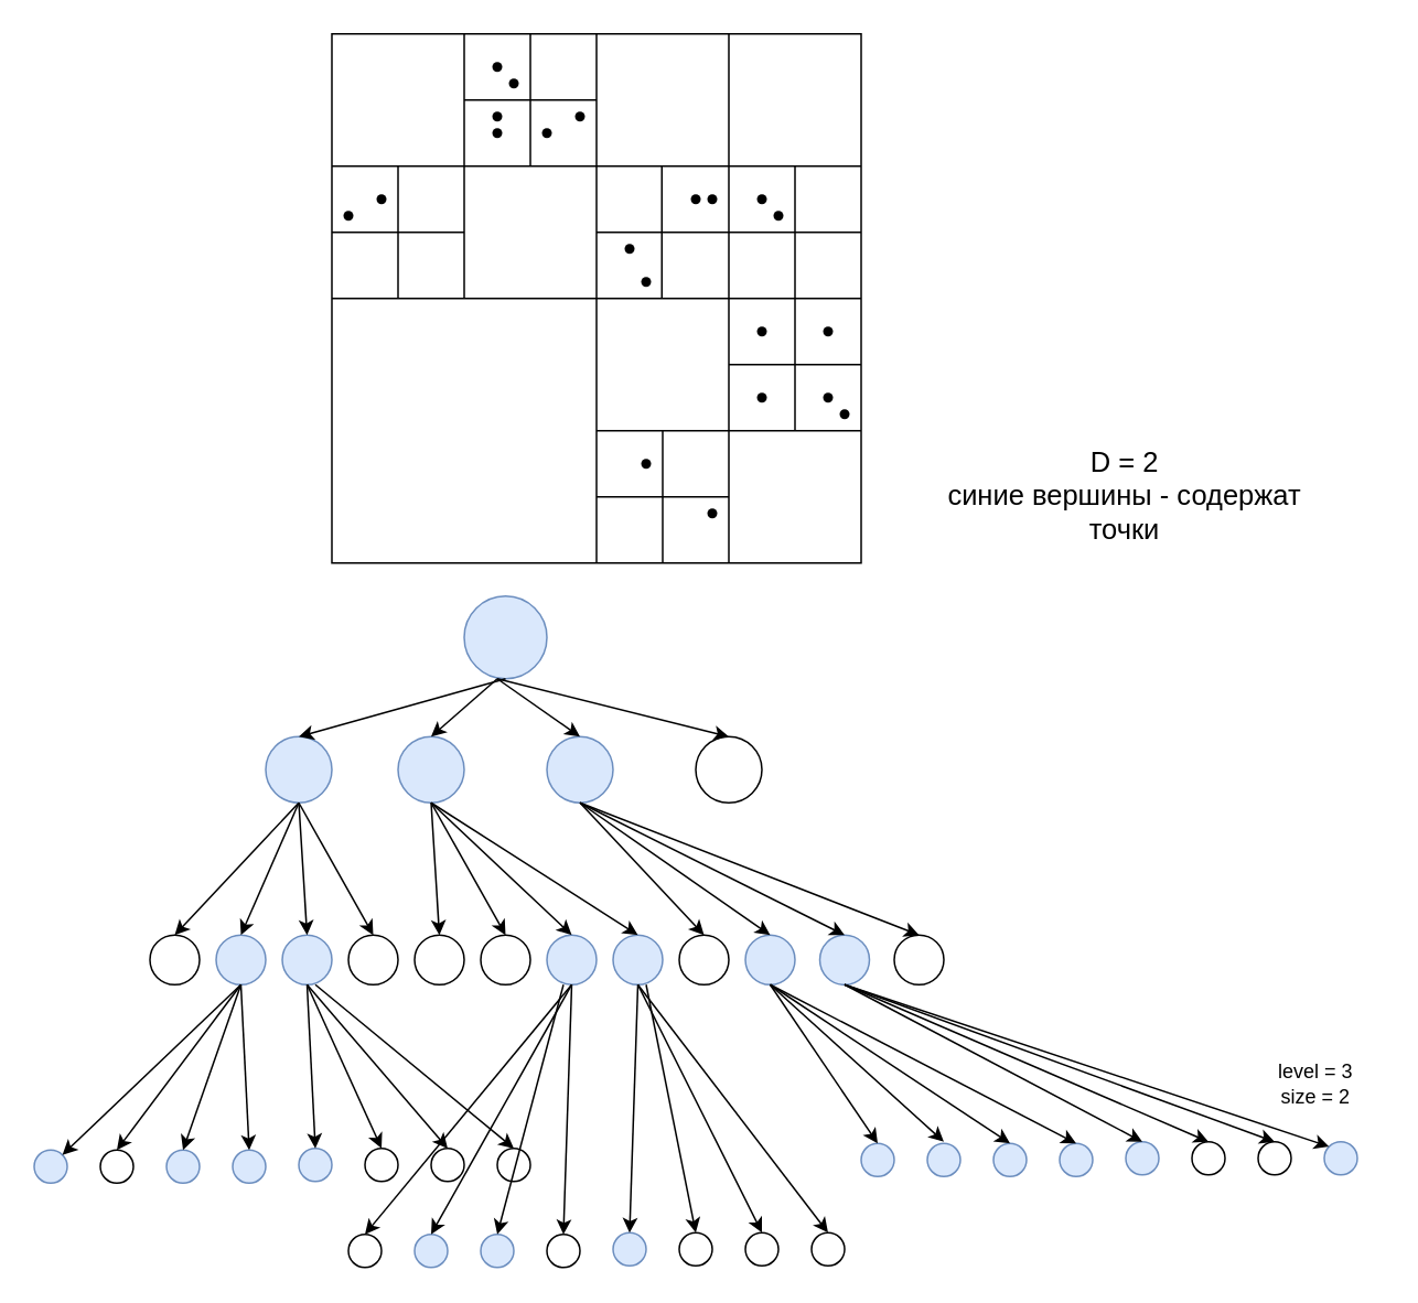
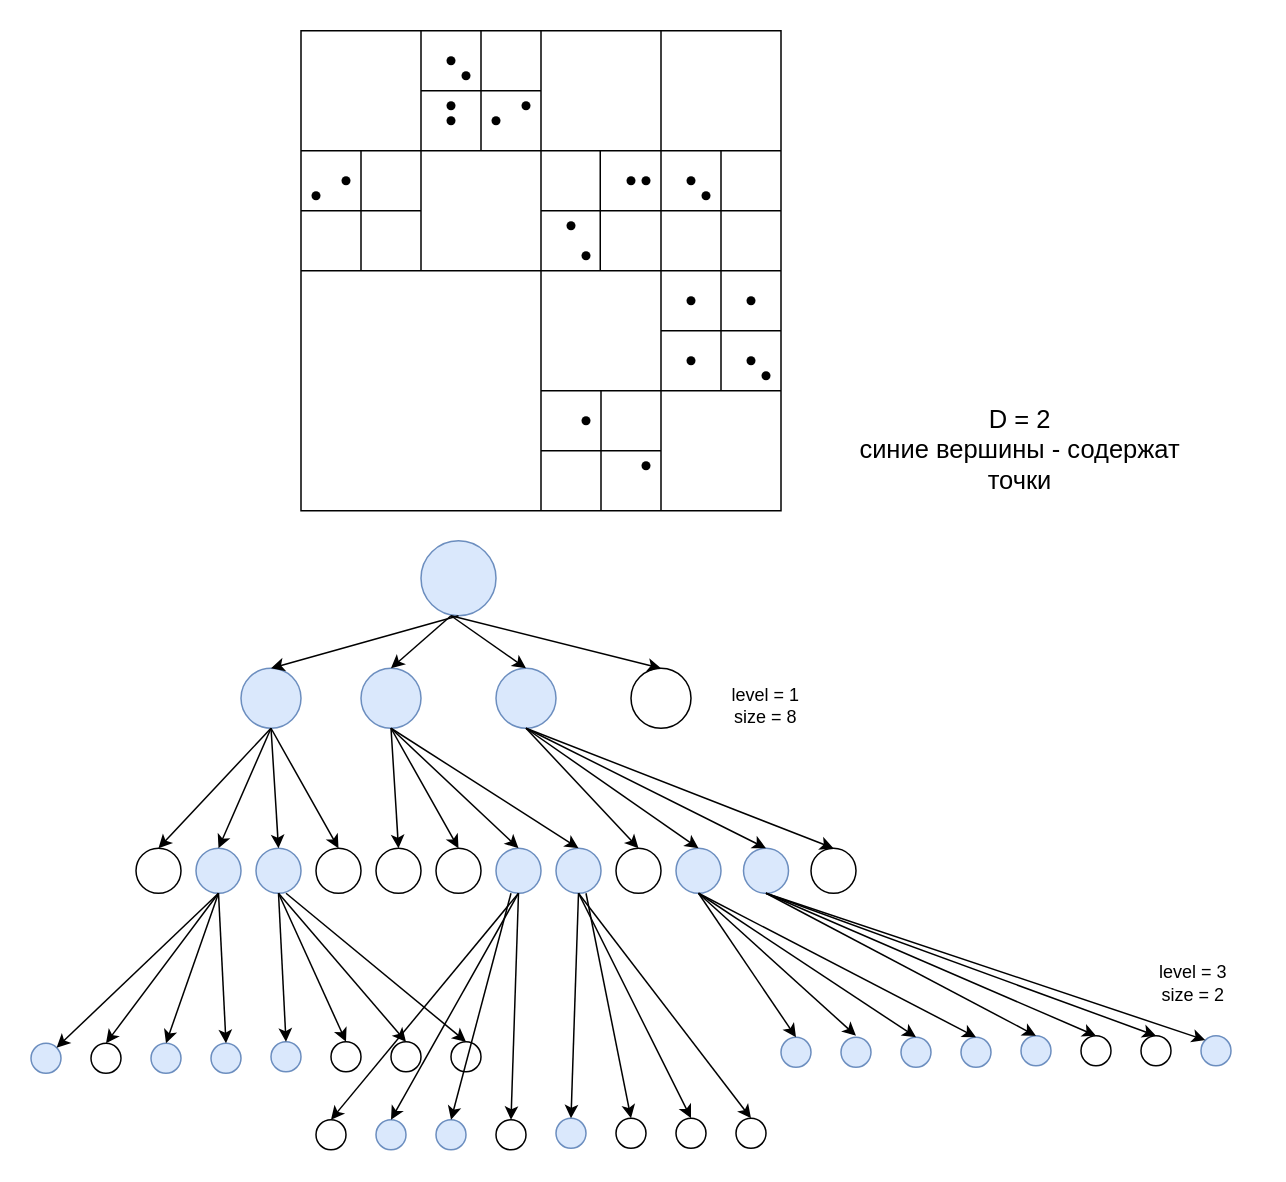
+ <mxCell id="53" value="level = 1&lt;div&gt;size = 8&lt;/div&gt;" style="text;html=1;align=center;verticalAlign=middle;whiteSpace=wrap;rounded=0;" vertex="1" parent="1"><mxGeometry x="470" y="455" width="80" height="30" as="geometry" /></mxCell>
